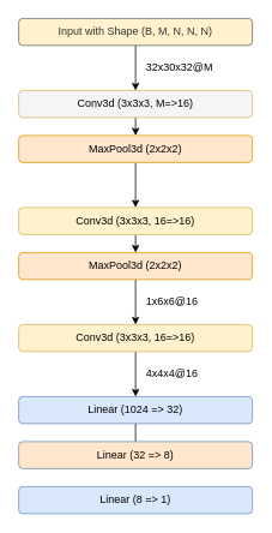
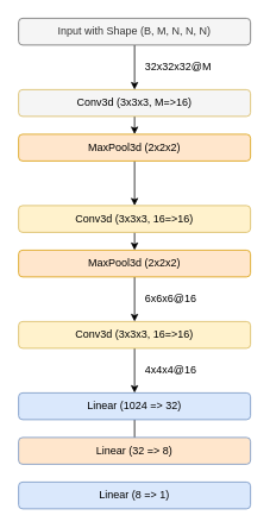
- <mxCell id="13" value="Input with Shape (B, M, N, N, N)" style="rounded=1;whiteSpace=wrap;html=1;fillColor=#fff2cc;strokeColor=#666666;fontColor=#333333;" parent="1" vertex="1"><mxGeometry x="20" y="20" width="260" height="30" as="geometry" /></mxCell>
+ <mxCell id="13" value="Input with Shape (B, M, N, N, N)" style="rounded=1;whiteSpace=wrap;html=1;fillColor=#f5f5f5;strokeColor=#666666;fontColor=#333333;" parent="1" vertex="1"><mxGeometry x="20" y="20" width="260" height="30" as="geometry" /></mxCell>
- <mxCell id="14" value="32x30x32@M" style="text;html=1;strokeColor=none;fillColor=none;align=left;verticalAlign=middle;whiteSpace=wrap;rounded=0;" parent="1" vertex="1"><mxGeometry x="160" y="50" width="120" height="50" as="geometry" /></mxCell>
+ <mxCell id="14" value="32x32x32@M" style="text;html=1;strokeColor=none;fillColor=none;align=left;verticalAlign=middle;whiteSpace=wrap;rounded=0;" parent="1" vertex="1"><mxGeometry x="160" y="50" width="120" height="50" as="geometry" /></mxCell>
- <mxCell id="19" value="1x6x6@16" style="text;html=1;strokeColor=none;fillColor=none;align=left;verticalAlign=middle;whiteSpace=wrap;rounded=0;" parent="1" vertex="1"><mxGeometry x="160" y="310" width="120" height="50" as="geometry" /></mxCell>
+ <mxCell id="19" value="6x6x6@16" style="text;html=1;strokeColor=none;fillColor=none;align=left;verticalAlign=middle;whiteSpace=wrap;rounded=0;" parent="1" vertex="1"><mxGeometry x="160" y="310" width="120" height="50" as="geometry" /></mxCell>
